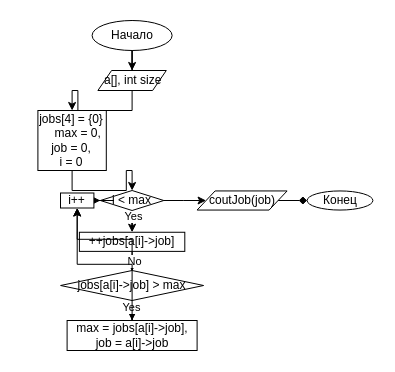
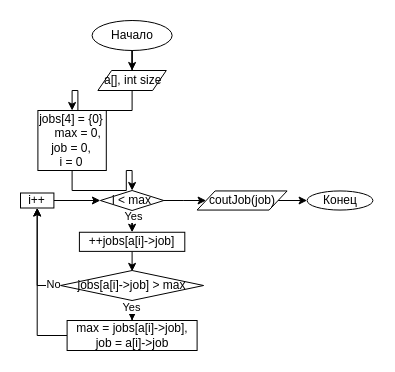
- <mxCell id="22" value="i++" style="rounded=0;whiteSpace=wrap;html=1;fontFamily=Helvetica;fontSize=12;fontColor=#000000;align=center;strokeColor=#000000;fillColor=#ffffff;" vertex="1" parent="1"><mxGeometry x="60" y="192.5" width="33.4" height="15" as="geometry" /></mxCell>
+ <mxCell id="22" value="i++" style="rounded=0;whiteSpace=wrap;html=1;fontFamily=Helvetica;fontSize=12;fontColor=#000000;align=center;strokeColor=#000000;fillColor=#ffffff;" vertex="1" parent="1"><mxGeometry x="20" y="192.5" width="33.4" height="15" as="geometry" /></mxCell>
- <mxCell id="23" style="edgeStyle=orthogonalEdgeStyle;rounded=0;orthogonalLoop=1;jettySize=auto;html=1;entryX=0;entryY=0.5;entryDx=0;entryDy=0;endArrow=diamond;" edge="1" parent="1" source="24" target="25"><mxGeometry relative="1" as="geometry" /></mxCell>
+ <mxCell id="23" style="edgeStyle=orthogonalEdgeStyle;rounded=0;orthogonalLoop=1;jettySize=auto;html=1;entryX=0;entryY=0.5;entryDx=0;entryDy=0;" edge="1" parent="1" source="24" target="25"><mxGeometry relative="1" as="geometry" /></mxCell>
